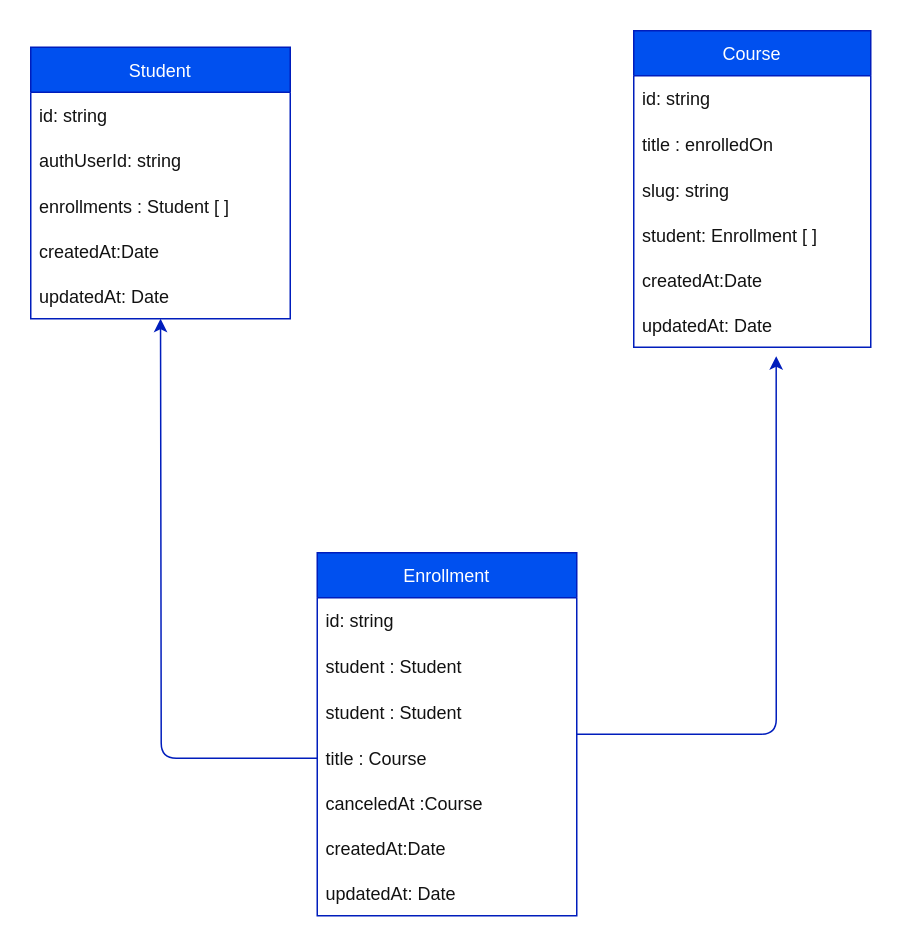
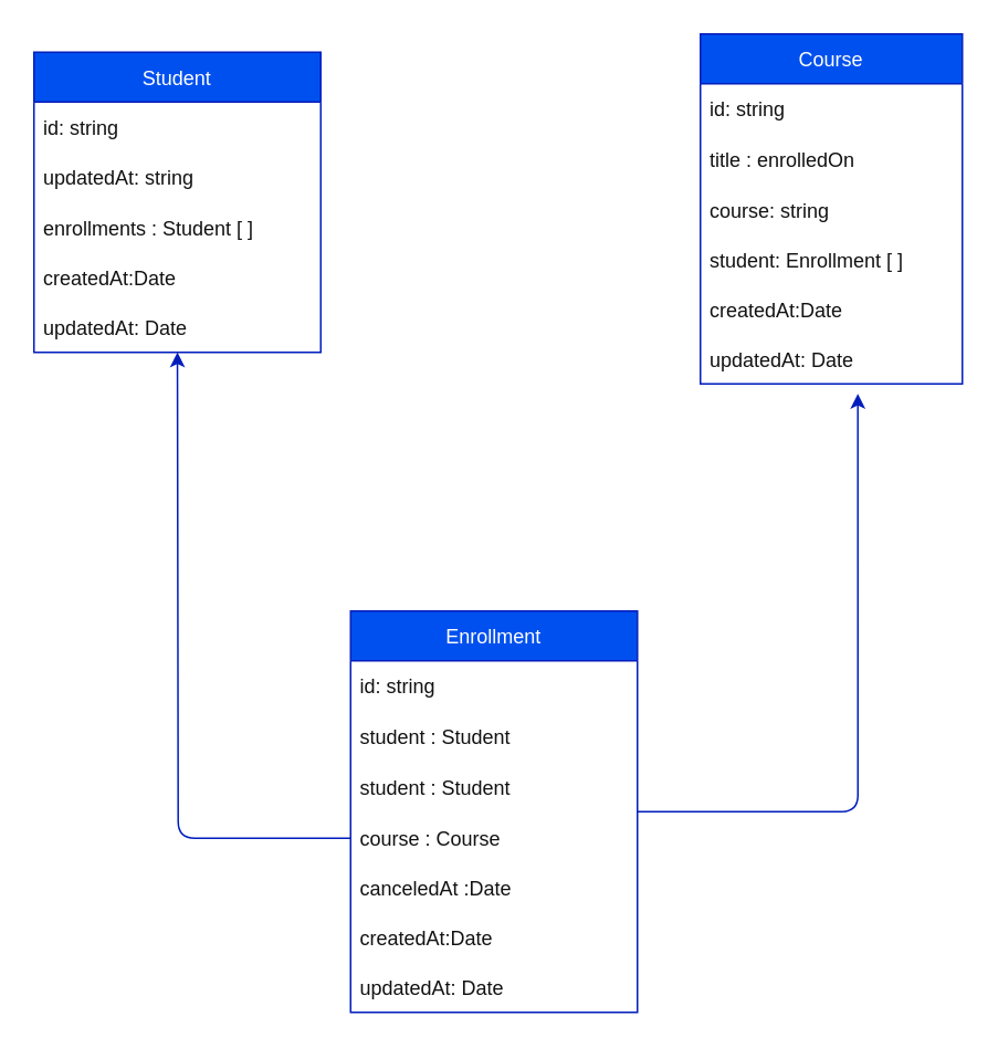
- <mxCell id="4" value="authUserId: string" style="text;strokeColor=none;fillColor=none;align=left;verticalAlign=middle;spacingLeft=4;spacingRight=4;overflow=hidden;points=[[0,0.5],[1,0.5]];portConstraint=eastwest;rotatable=0;fontColor=#121212;" vertex="1" parent="2"><mxGeometry y="60" width="173" height="31" as="geometry" /></mxCell>
+ <mxCell id="4" value="updatedAt: string" style="text;strokeColor=none;fillColor=none;align=left;verticalAlign=middle;spacingLeft=4;spacingRight=4;overflow=hidden;points=[[0,0.5],[1,0.5]];portConstraint=eastwest;rotatable=0;fontColor=#121212;" vertex="1" parent="2"><mxGeometry y="60" width="173" height="31" as="geometry" /></mxCell>
- <mxCell id="11" value="slug: string" style="text;strokeColor=none;fillColor=none;align=left;verticalAlign=middle;spacingLeft=4;spacingRight=4;overflow=hidden;points=[[0,0.5],[1,0.5]];portConstraint=eastwest;rotatable=0;fontColor=#121212;" vertex="1" parent="8"><mxGeometry y="91" width="158" height="30" as="geometry" /></mxCell>
+ <mxCell id="11" value="course: string" style="text;strokeColor=none;fillColor=none;align=left;verticalAlign=middle;spacingLeft=4;spacingRight=4;overflow=hidden;points=[[0,0.5],[1,0.5]];portConstraint=eastwest;rotatable=0;fontColor=#121212;" vertex="1" parent="8"><mxGeometry y="91" width="158" height="30" as="geometry" /></mxCell>
- <mxCell id="20" value="title   : Course " style="text;strokeColor=none;fillColor=none;align=left;verticalAlign=middle;spacingLeft=4;spacingRight=4;overflow=hidden;points=[[0,0.5],[1,0.5]];portConstraint=eastwest;rotatable=0;fontColor=#121212;" vertex="1" parent="16"><mxGeometry y="122" width="173" height="30" as="geometry" /></mxCell>
+ <mxCell id="20" value="course   : Course " style="text;strokeColor=none;fillColor=none;align=left;verticalAlign=middle;spacingLeft=4;spacingRight=4;overflow=hidden;points=[[0,0.5],[1,0.5]];portConstraint=eastwest;rotatable=0;fontColor=#121212;" vertex="1" parent="16"><mxGeometry y="122" width="173" height="30" as="geometry" /></mxCell>
- <mxCell id="21" value="canceledAt :Course" style="text;strokeColor=none;fillColor=none;align=left;verticalAlign=middle;spacingLeft=4;spacingRight=4;overflow=hidden;points=[[0,0.5],[1,0.5]];portConstraint=eastwest;rotatable=0;fontColor=#121212;" vertex="1" parent="16"><mxGeometry y="152" width="173" height="30" as="geometry" /></mxCell>
+ <mxCell id="21" value="canceledAt :Date" style="text;strokeColor=none;fillColor=none;align=left;verticalAlign=middle;spacingLeft=4;spacingRight=4;overflow=hidden;points=[[0,0.5],[1,0.5]];portConstraint=eastwest;rotatable=0;fontColor=#121212;" vertex="1" parent="16"><mxGeometry y="152" width="173" height="30" as="geometry" /></mxCell>
